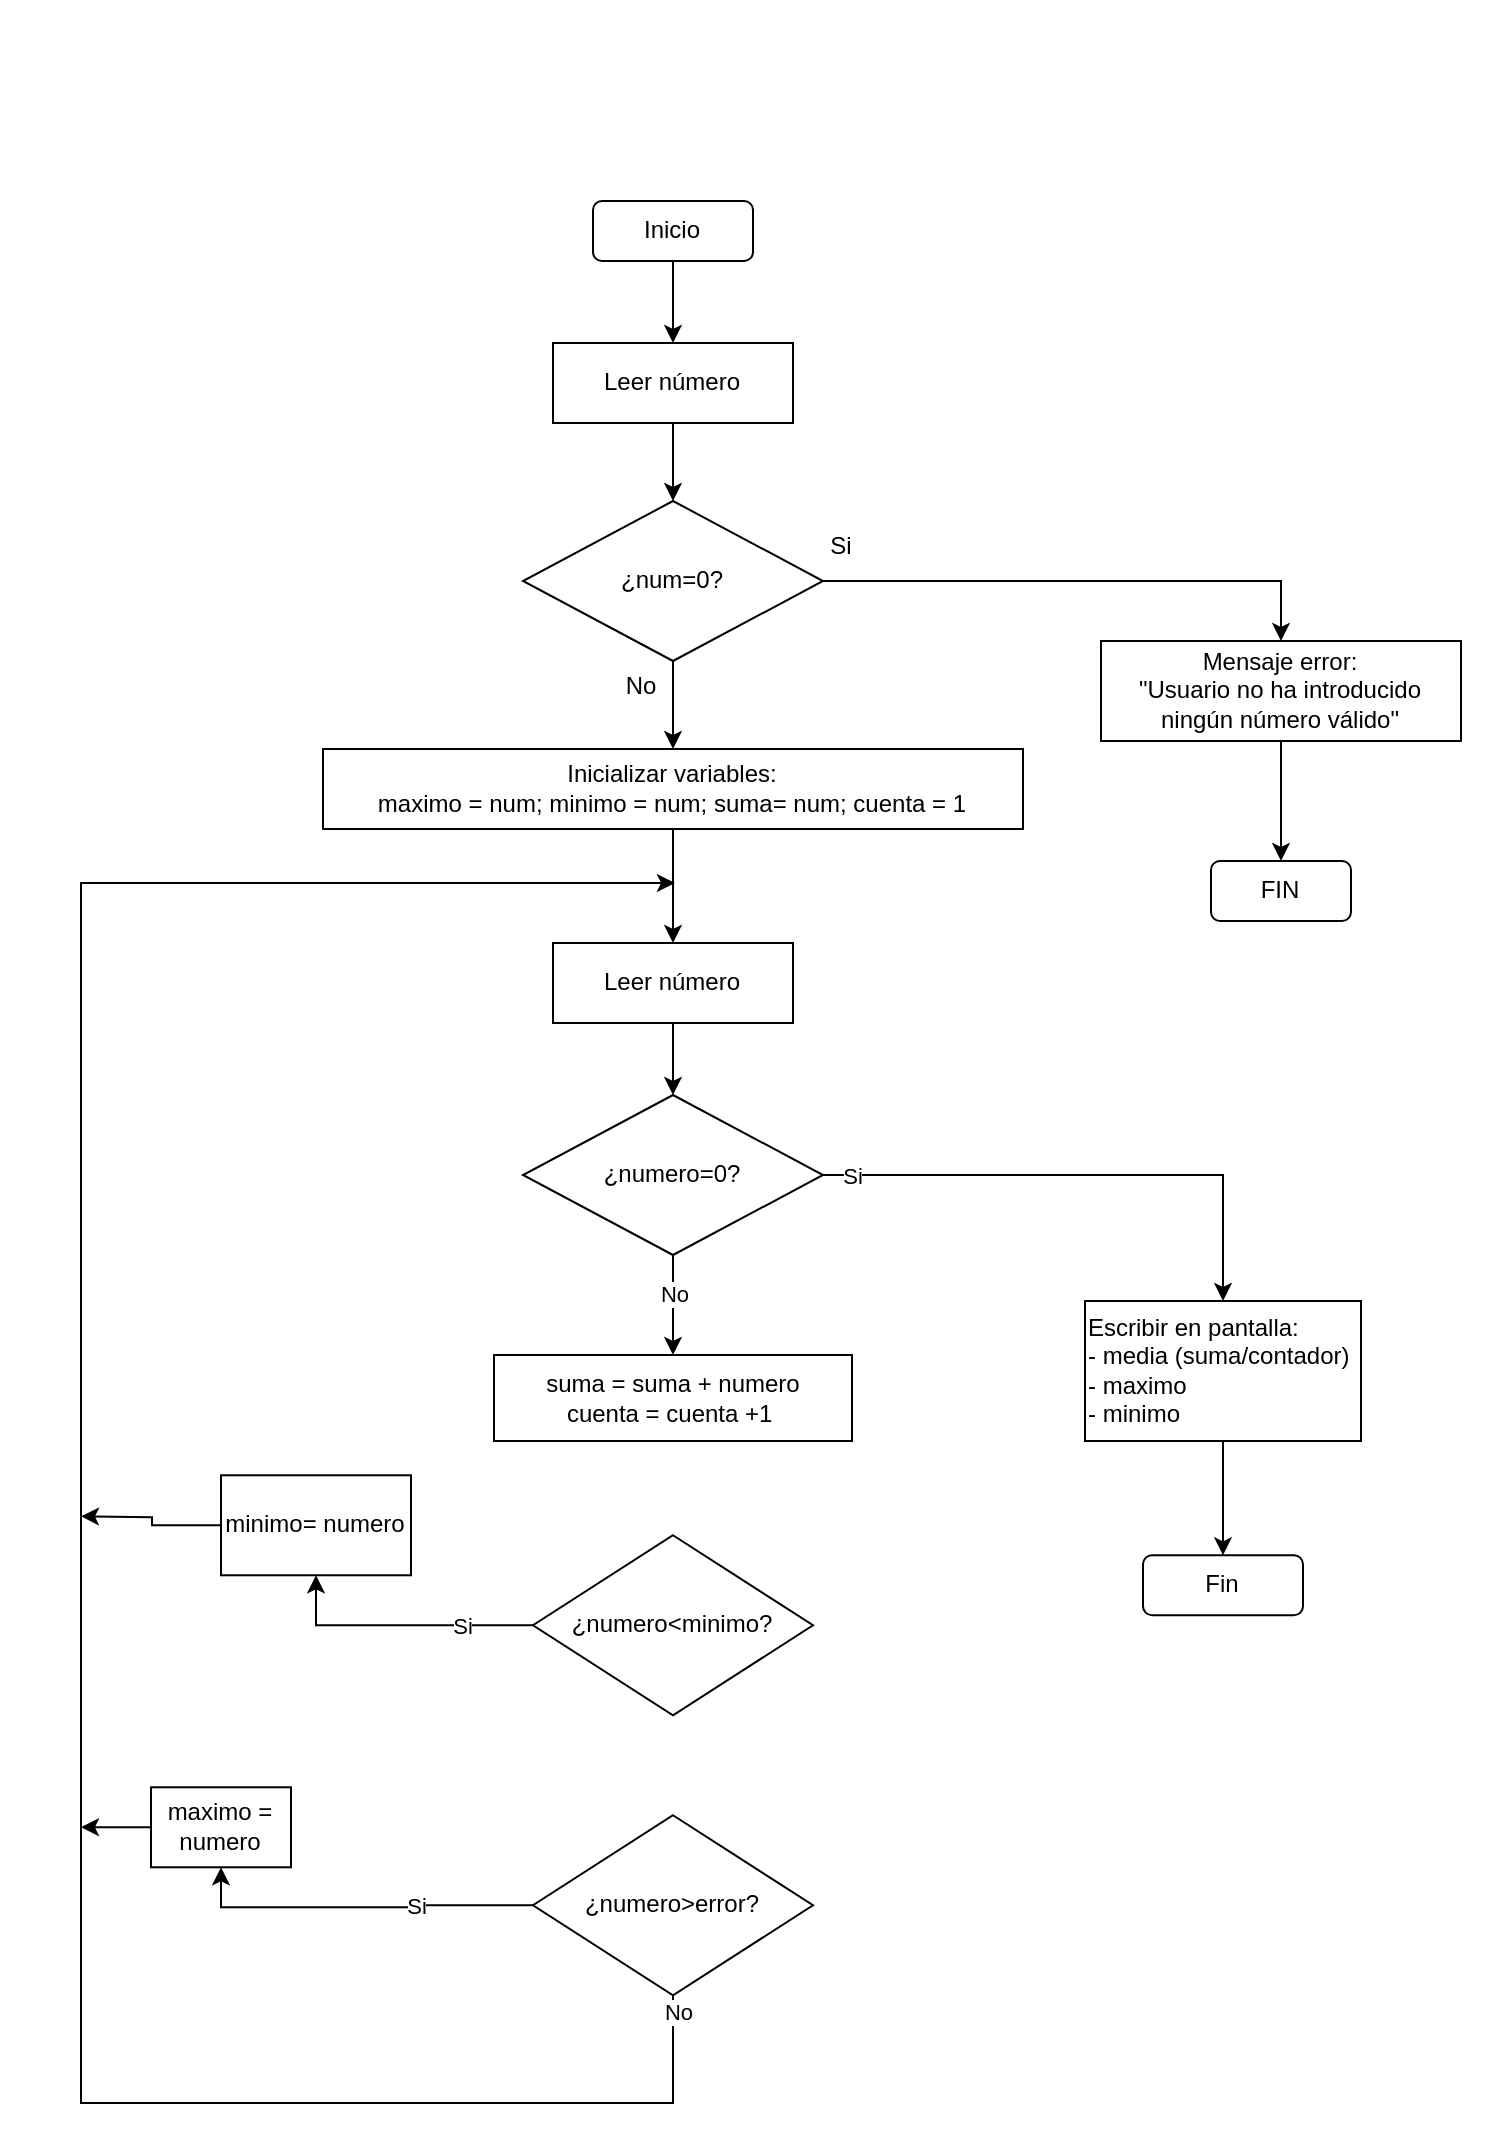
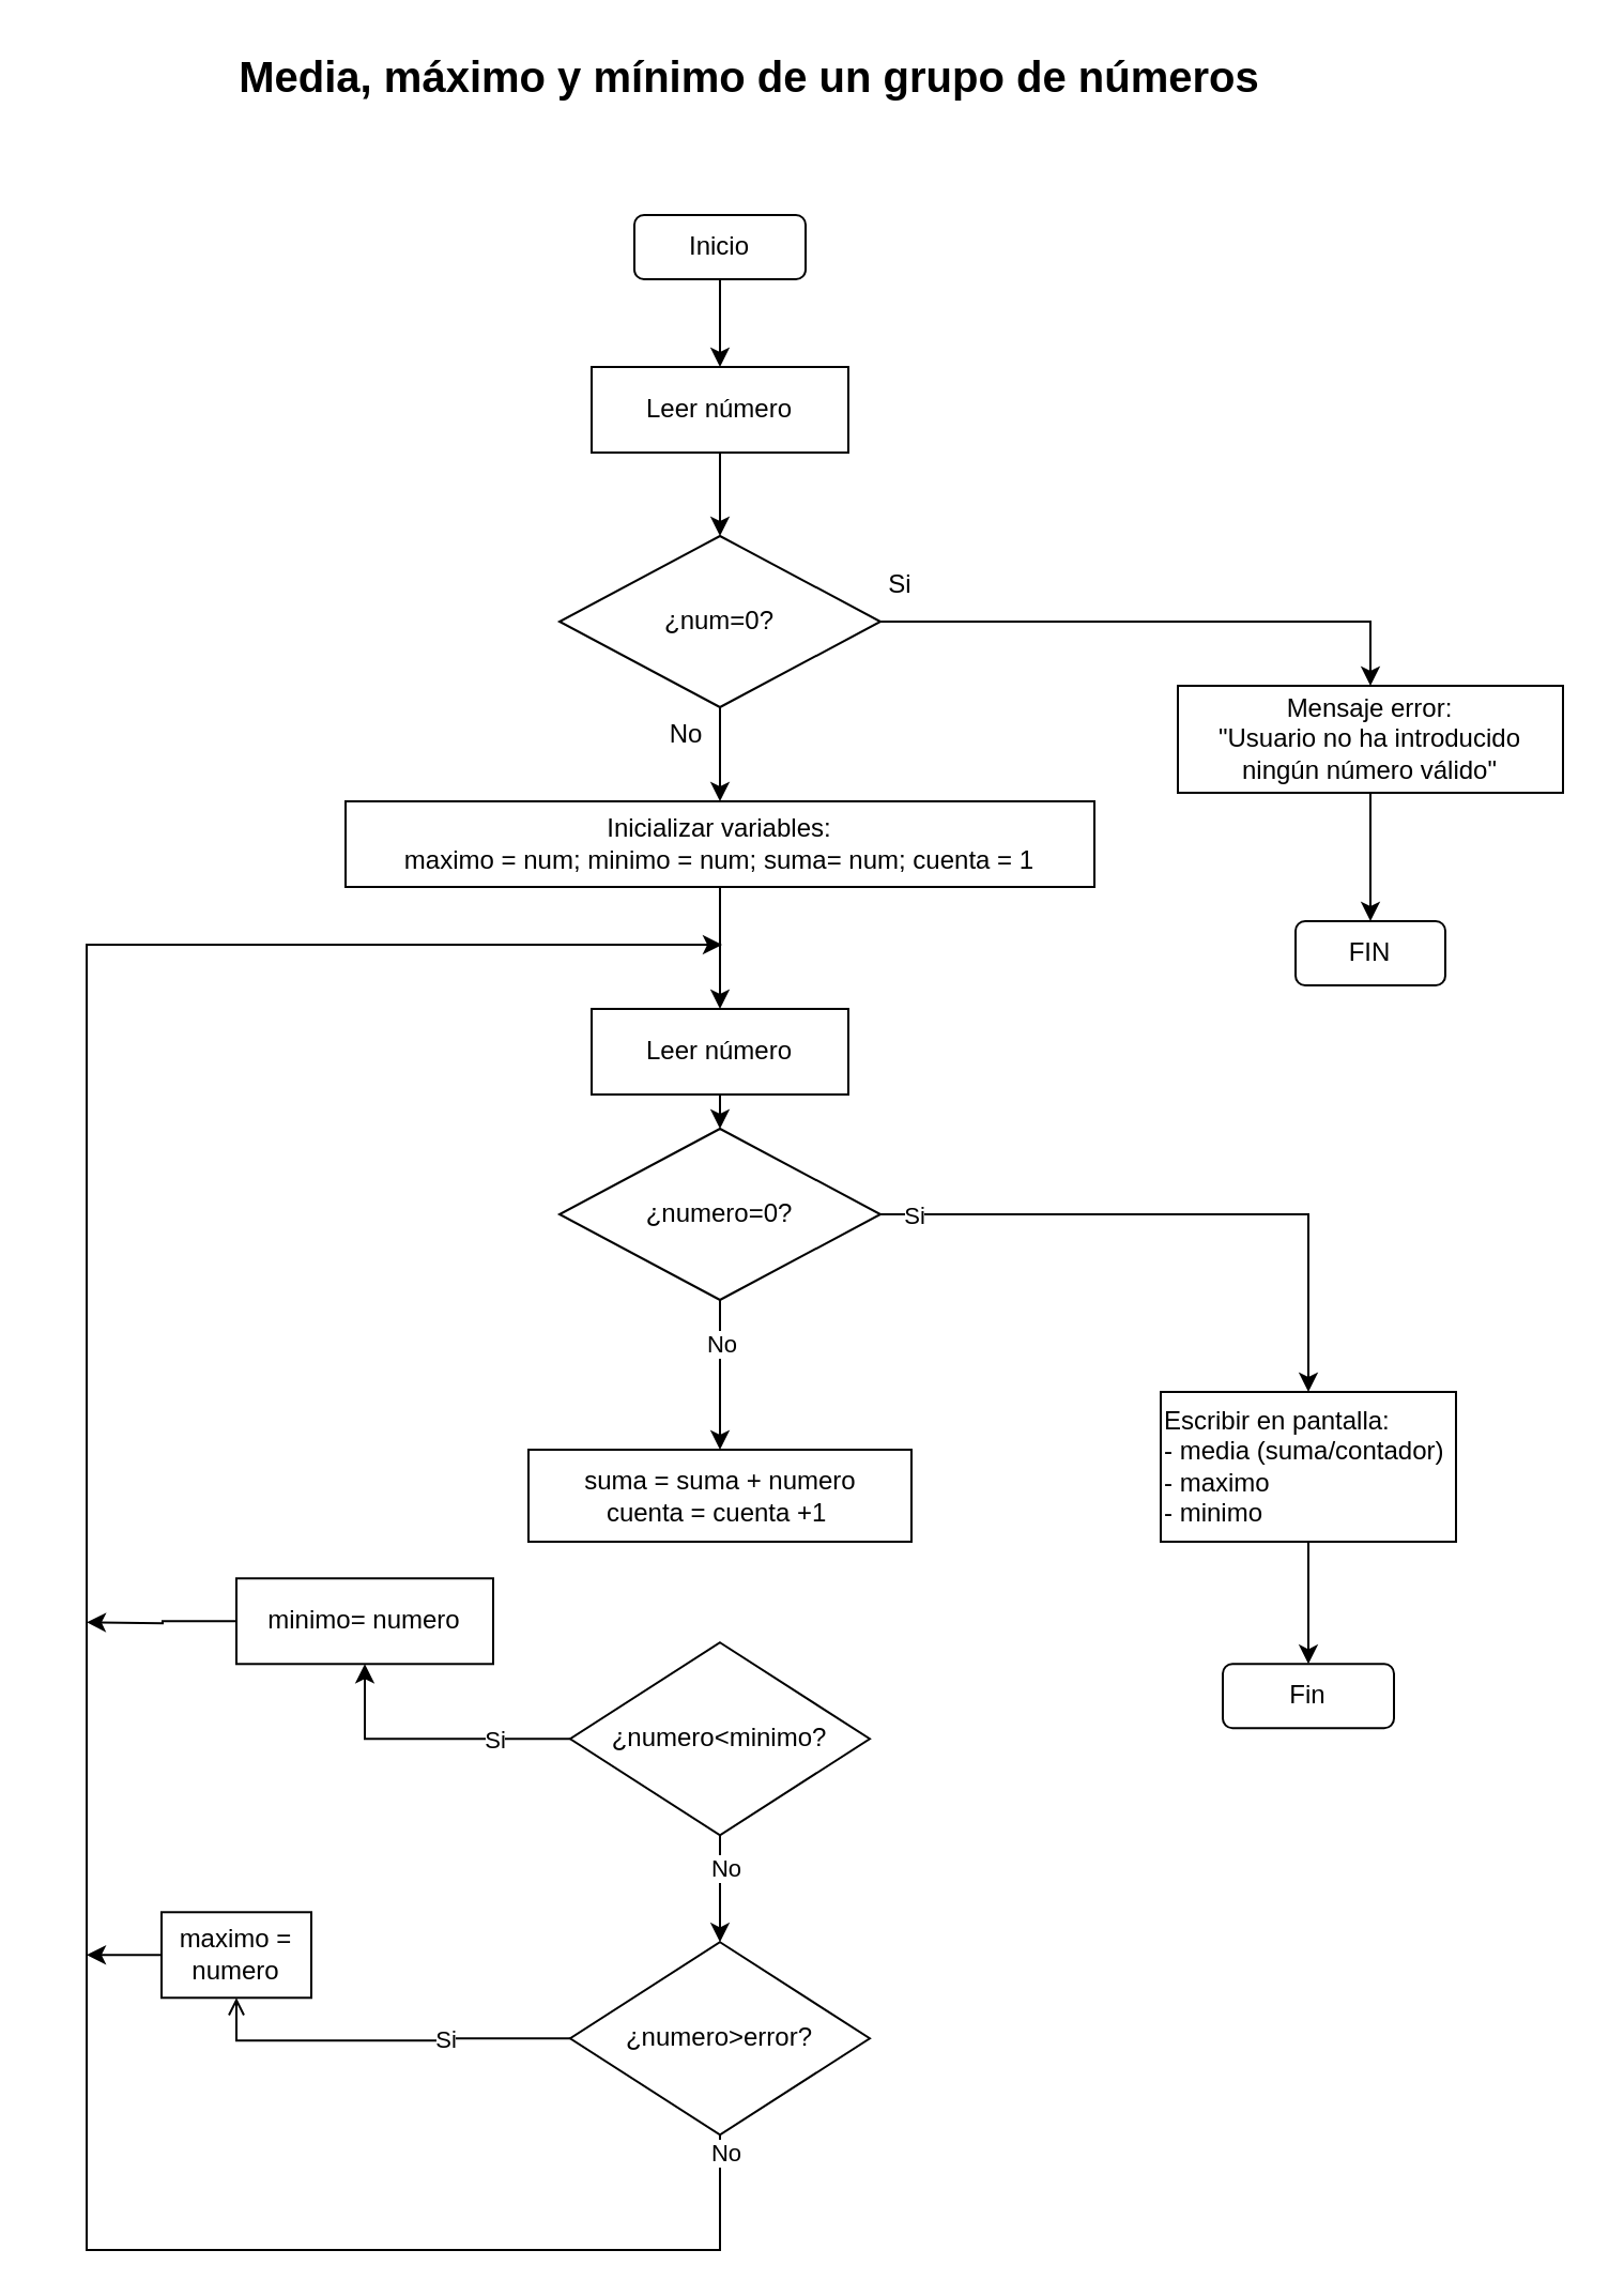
+ <mxCell id="9" value="&lt;font style=&quot;font-size: 20px;&quot;&gt;&lt;b&gt;Media, máximo y mínimo de un grupo de números&lt;/b&gt;&lt;/font&gt;" style="text;html=1;align=center;verticalAlign=middle;whiteSpace=wrap;rounded=0;" parent="1" vertex="1"><mxGeometry x="20" y="20" width="660" height="30" as="geometry" /></mxCell>
- <mxCell id="14" value="¿numero=0?" style="rhombus;whiteSpace=wrap;html=1;" parent="1" vertex="1"><mxGeometry x="261" y="547" width="150" height="80" as="geometry" /></mxCell>
+ <mxCell id="14" value="¿numero=0?" style="rhombus;whiteSpace=wrap;html=1;" parent="1" vertex="1"><mxGeometry x="261" y="527" width="150" height="80" as="geometry" /></mxCell>
- <mxCell id="28" value="minimo= numero" style="rounded=0;whiteSpace=wrap;html=1;" parent="1" vertex="1"><mxGeometry x="110" y="737.14" width="95" height="50" as="geometry" /></mxCell>
+ <mxCell id="28" value="minimo= numero" style="rounded=0;whiteSpace=wrap;html=1;" parent="1" vertex="1"><mxGeometry x="110" y="737.14" width="120" height="40" as="geometry" /></mxCell>
+ <mxCell id="22" style="edgeStyle=orthogonalEdgeStyle;rounded=0;orthogonalLoop=1;jettySize=auto;html=1;exitX=0.5;exitY=1;exitDx=0;exitDy=0;entryX=0.5;entryY=0;entryDx=0;entryDy=0;" edge="1" parent="1" source="24" target="19"><mxGeometry relative="1" as="geometry" /></mxCell>
+ <mxCell id="23" value="No" style="edgeLabel;html=1;align=center;verticalAlign=middle;resizable=0;points=[];" vertex="1" connectable="0" parent="22"><mxGeometry x="-0.392" y="2" relative="1" as="geometry"><mxPoint as="offset" /></mxGeometry></mxCell>
- <mxCell id="15" style="edgeStyle=orthogonalEdgeStyle;rounded=0;orthogonalLoop=1;jettySize=auto;html=1;exitX=0;exitY=0.5;exitDx=0;exitDy=0;entryX=0.5;entryY=1;entryDx=0;entryDy=0;" parent="1" source="19" target="26" edge="1"><mxGeometry relative="1" as="geometry" /></mxCell>
+ <mxCell id="15" style="edgeStyle=orthogonalEdgeStyle;rounded=0;orthogonalLoop=1;jettySize=auto;html=1;exitX=0;exitY=0.5;exitDx=0;exitDy=0;entryX=0.5;entryY=1;entryDx=0;entryDy=0;endArrow=open;" parent="1" source="19" target="26" edge="1"><mxGeometry relative="1" as="geometry" /></mxCell>
